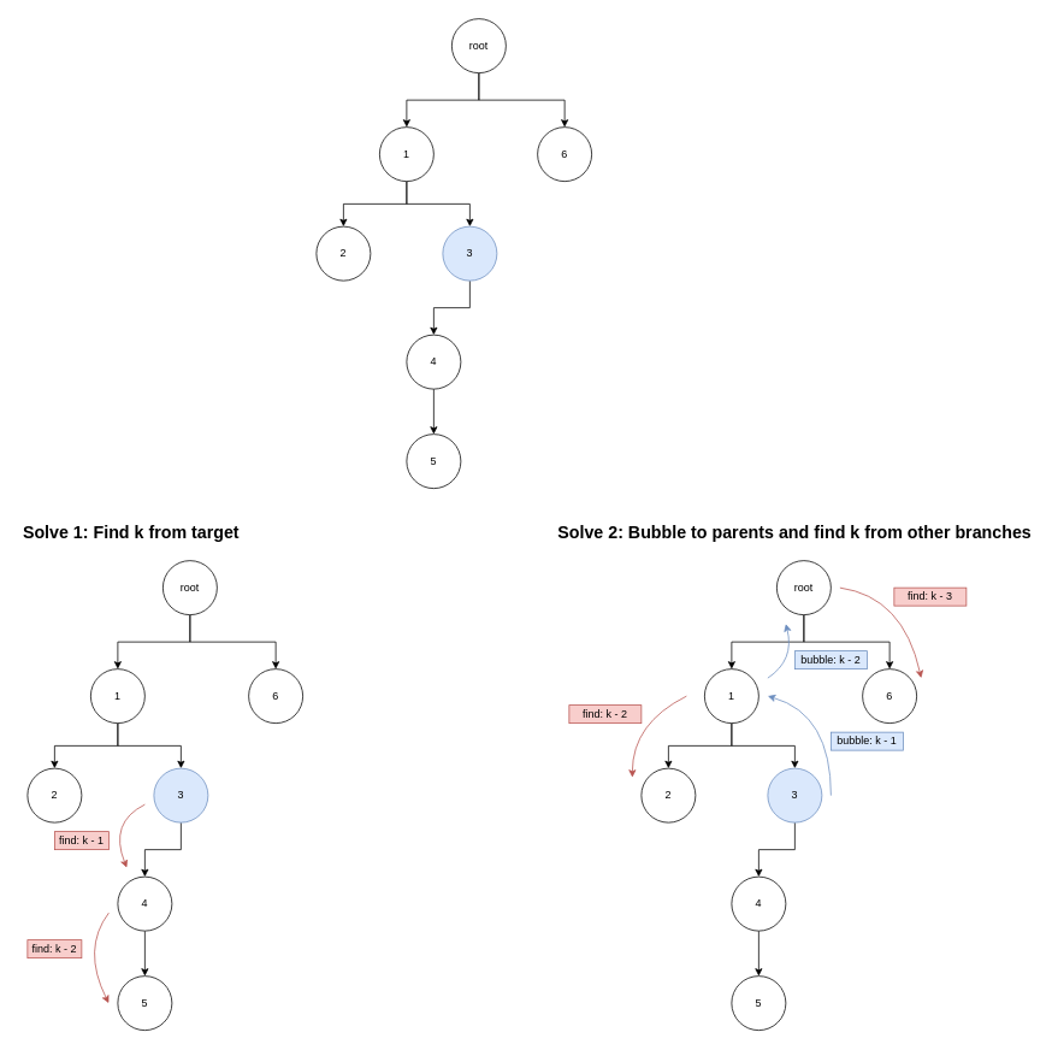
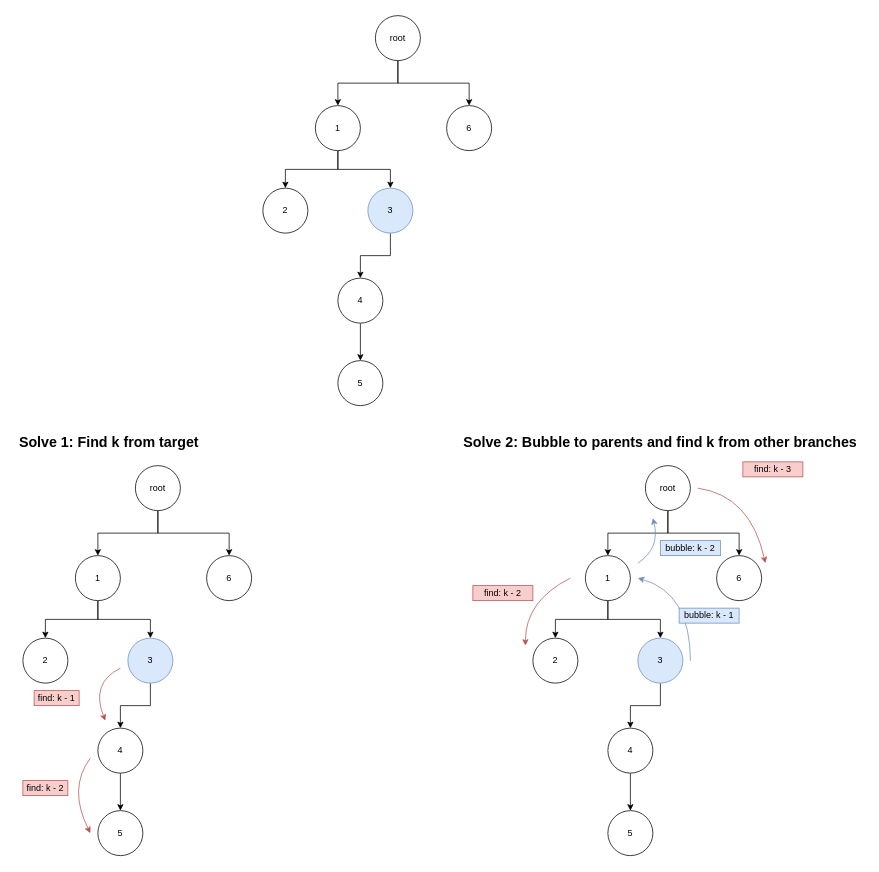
- <mxCell id="52" value="find: k - 3" style="text;html=1;strokeColor=#b85450;fillColor=#f8cecc;align=center;verticalAlign=middle;whiteSpace=wrap;rounded=0;" vertex="1" parent="1"><mxGeometry x="990" y="650" width="80" height="20" as="geometry" /></mxCell>
+ <mxCell id="52" value="find: k - 3" style="text;html=1;strokeColor=#b85450;fillColor=#f8cecc;align=center;verticalAlign=middle;whiteSpace=wrap;rounded=0;" vertex="1" parent="1"><mxGeometry x="990" y="615" width="80" height="20" as="geometry" /></mxCell>
- <mxCell id="45" value="bubble: k - 1" style="text;html=1;strokeColor=#6c8ebf;fillColor=#dae8fc;align=center;verticalAlign=middle;whiteSpace=wrap;rounded=0;" vertex="1" parent="1"><mxGeometry x="920" y="810" width="80" height="20" as="geometry" /></mxCell>
+ <mxCell id="45" value="bubble: k - 1" style="text;html=1;strokeColor=#6c8ebf;fillColor=#dae8fc;align=center;verticalAlign=middle;whiteSpace=wrap;rounded=0;" vertex="1" parent="1"><mxGeometry x="905" y="810" width="80" height="20" as="geometry" /></mxCell>
- <mxCell id="29" value="find: k - 1" style="text;html=1;strokeColor=#b85450;fillColor=#f8cecc;align=center;verticalAlign=middle;whiteSpace=wrap;rounded=0;" vertex="1" parent="1"><mxGeometry x="60" y="920" width="60" height="20" as="geometry" /></mxCell>
+ <mxCell id="29" value="find: k - 1" style="text;html=1;strokeColor=#b85450;fillColor=#f8cecc;align=center;verticalAlign=middle;whiteSpace=wrap;rounded=0;" vertex="1" parent="1"><mxGeometry x="45" y="920" width="60" height="20" as="geometry" /></mxCell>
